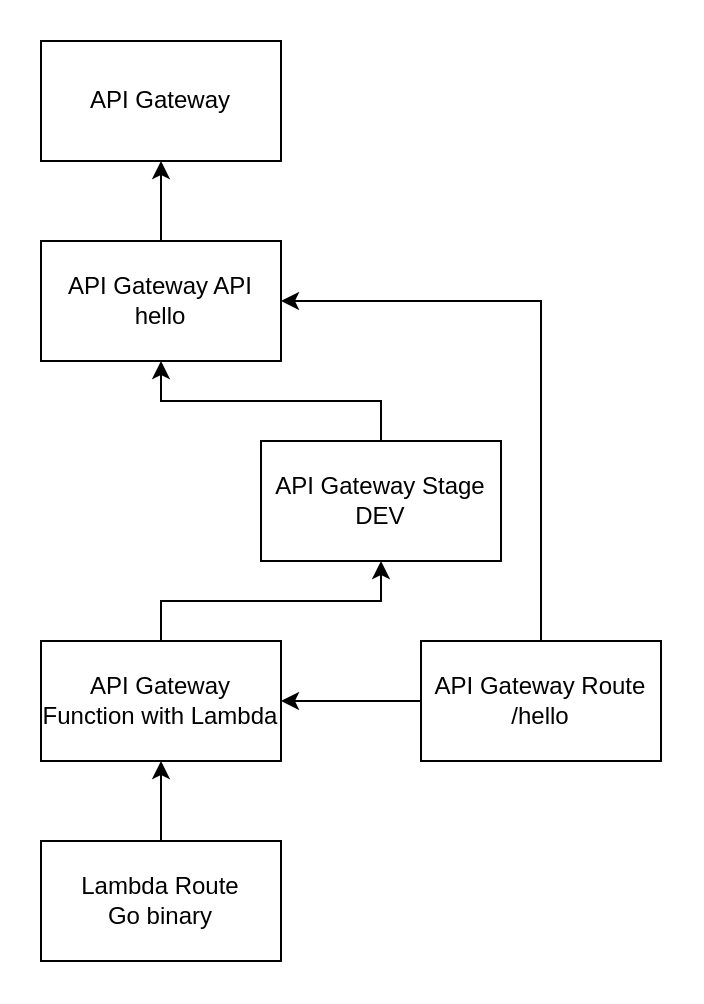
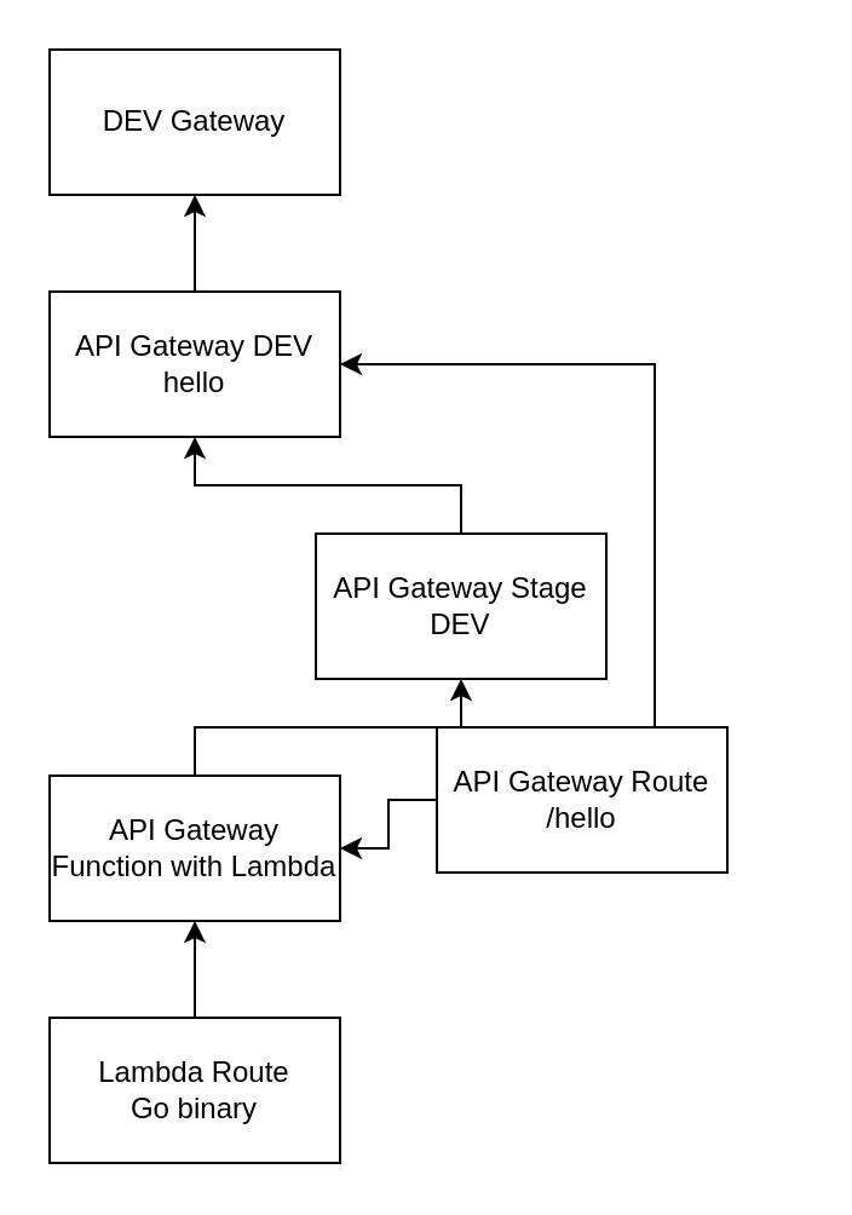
- <mxCell id="2" value="API Gateway" style="rounded=0;whiteSpace=wrap;html=1;" vertex="1" parent="1"><mxGeometry x="20" y="20" width="120" height="60" as="geometry" /></mxCell>
+ <mxCell id="2" value="DEV Gateway" style="rounded=0;whiteSpace=wrap;html=1;" vertex="1" parent="1"><mxGeometry x="20" y="20" width="120" height="60" as="geometry" /></mxCell>
- <mxCell id="4" value="API Gateway API&lt;br&gt;hello" style="rounded=0;whiteSpace=wrap;html=1;" vertex="1" parent="1"><mxGeometry x="20" y="120" width="120" height="60" as="geometry" /></mxCell>
+ <mxCell id="4" value="API Gateway DEV&lt;br&gt;hello" style="rounded=0;whiteSpace=wrap;html=1;" vertex="1" parent="1"><mxGeometry x="20" y="120" width="120" height="60" as="geometry" /></mxCell>
- <mxCell id="11" value="API Gateway Route&lt;br&gt;/hello" style="rounded=0;whiteSpace=wrap;html=1;" vertex="1" parent="1"><mxGeometry x="210" y="320" width="120" height="60" as="geometry" /></mxCell>
+ <mxCell id="11" value="API Gateway Route&lt;br&gt;/hello" style="rounded=0;whiteSpace=wrap;html=1;" vertex="1" parent="1"><mxGeometry x="180" y="300" width="120" height="60" as="geometry" /></mxCell>
